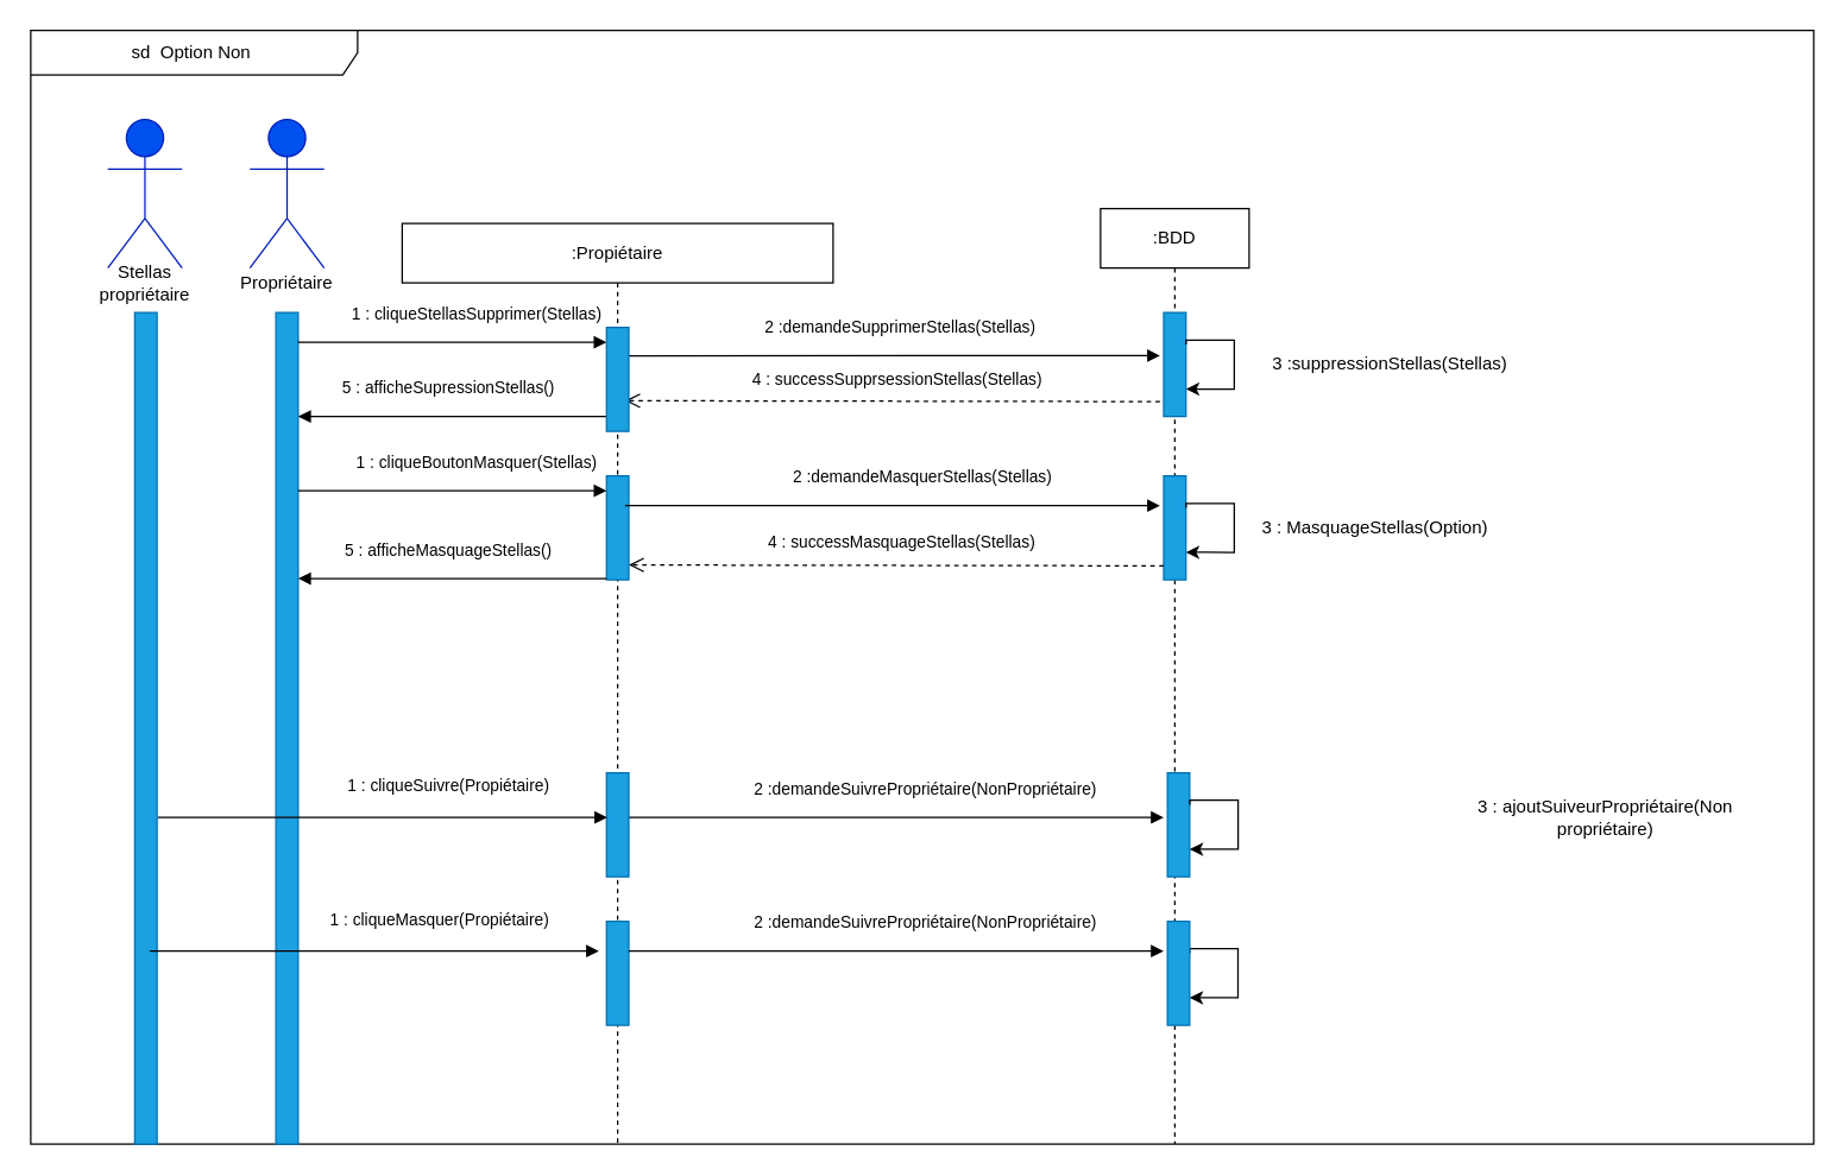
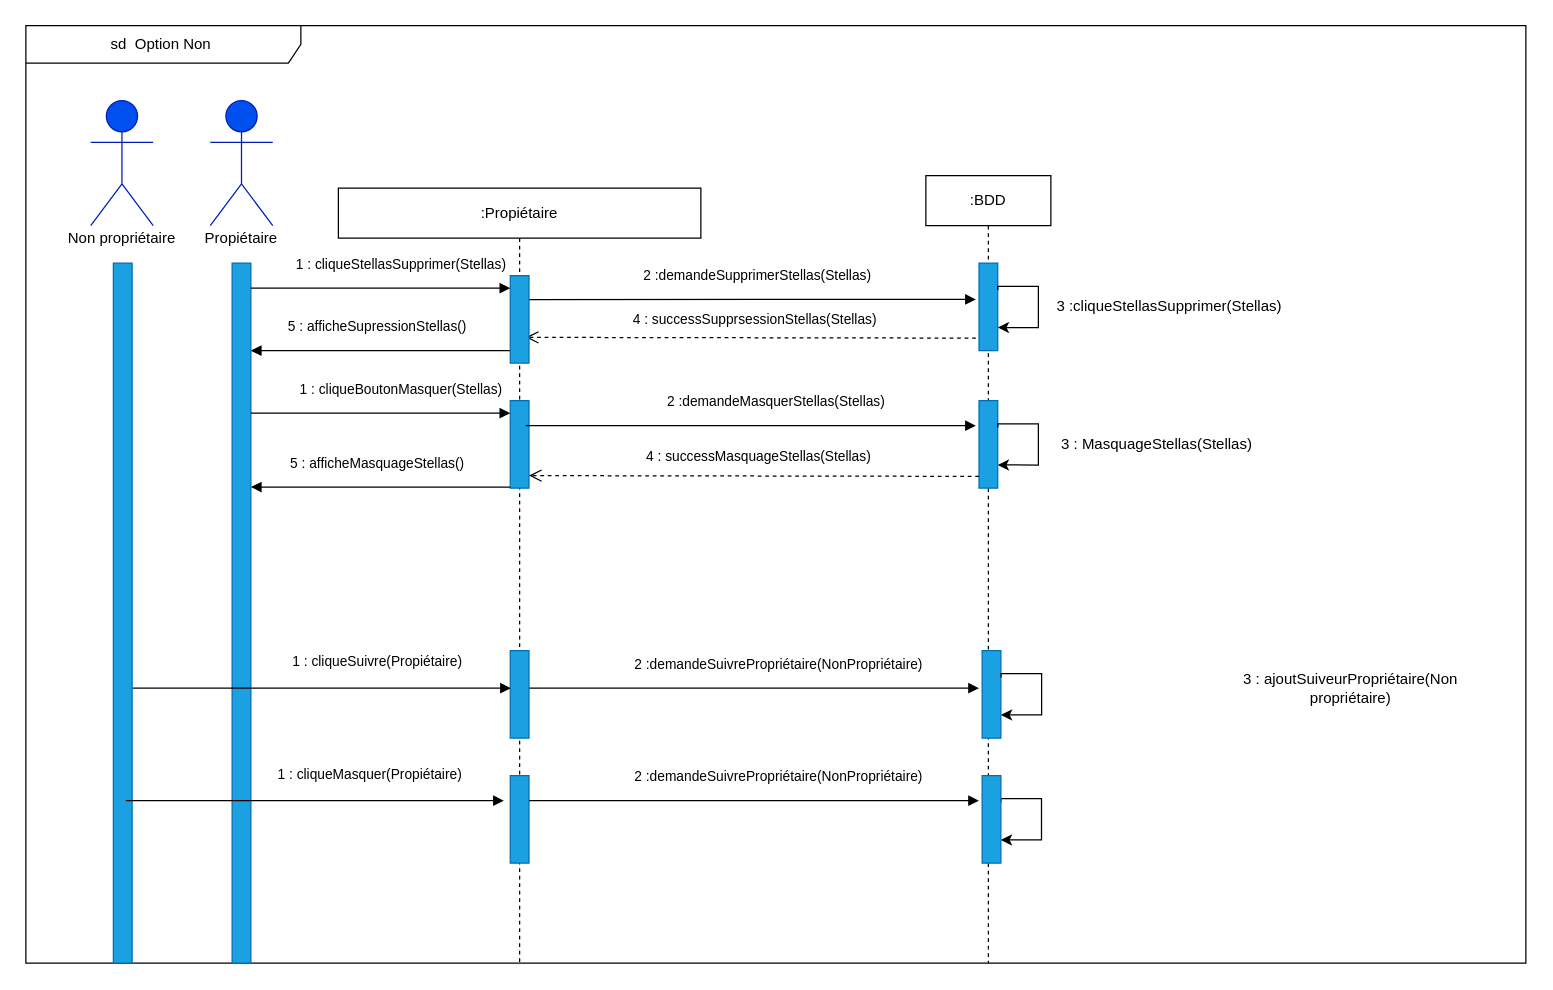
- <mxCell id="30" value="Stellas propriétaire" style="text;html=1;strokeColor=none;fillColor=none;align=center;verticalAlign=middle;whiteSpace=wrap;rounded=0;" vertex="1" parent="1"><mxGeometry x="50" y="170" width="93.75" height="40" as="geometry" /></mxCell>
+ <mxCell id="30" value="Non propriétaire" style="text;html=1;strokeColor=none;fillColor=none;align=center;verticalAlign=middle;whiteSpace=wrap;rounded=0;" vertex="1" parent="1"><mxGeometry x="50" y="170" width="93.75" height="40" as="geometry" /></mxCell>
- <mxCell id="6" value="Propriétaire" style="text;html=1;strokeColor=none;fillColor=none;align=center;verticalAlign=middle;whiteSpace=wrap;rounded=0;" vertex="1" parent="1"><mxGeometry x="151.25" y="170" width="82.5" height="40" as="geometry" /></mxCell>
+ <mxCell id="6" value="Propiétaire" style="text;html=1;strokeColor=none;fillColor=none;align=center;verticalAlign=middle;whiteSpace=wrap;rounded=0;" vertex="1" parent="1"><mxGeometry x="151.25" y="170" width="82.5" height="40" as="geometry" /></mxCell>
- <mxCell id="25" value="3 :suppressionStellas(Stellas)" style="text;html=1;strokeColor=none;fillColor=none;align=center;verticalAlign=middle;whiteSpace=wrap;rounded=0;" vertex="1" parent="1"><mxGeometry x="800" y="230" width="270" height="30" as="geometry" /></mxCell>
+ <mxCell id="25" value="3 :cliqueStellasSupprimer(Stellas)" style="text;html=1;strokeColor=none;fillColor=none;align=center;verticalAlign=middle;whiteSpace=wrap;rounded=0;" vertex="1" parent="1"><mxGeometry x="800" y="230" width="270" height="30" as="geometry" /></mxCell>
- <mxCell id="27" value="3 : MasquageStellas(Option)" style="text;html=1;strokeColor=none;fillColor=none;align=center;verticalAlign=middle;whiteSpace=wrap;rounded=0;" vertex="1" parent="1"><mxGeometry x="820" y="340" width="210" height="30" as="geometry" /></mxCell>
+ <mxCell id="27" value="3 : MasquageStellas(Stellas)" style="text;html=1;strokeColor=none;fillColor=none;align=center;verticalAlign=middle;whiteSpace=wrap;rounded=0;" vertex="1" parent="1"><mxGeometry x="820" y="340" width="210" height="30" as="geometry" /></mxCell>
